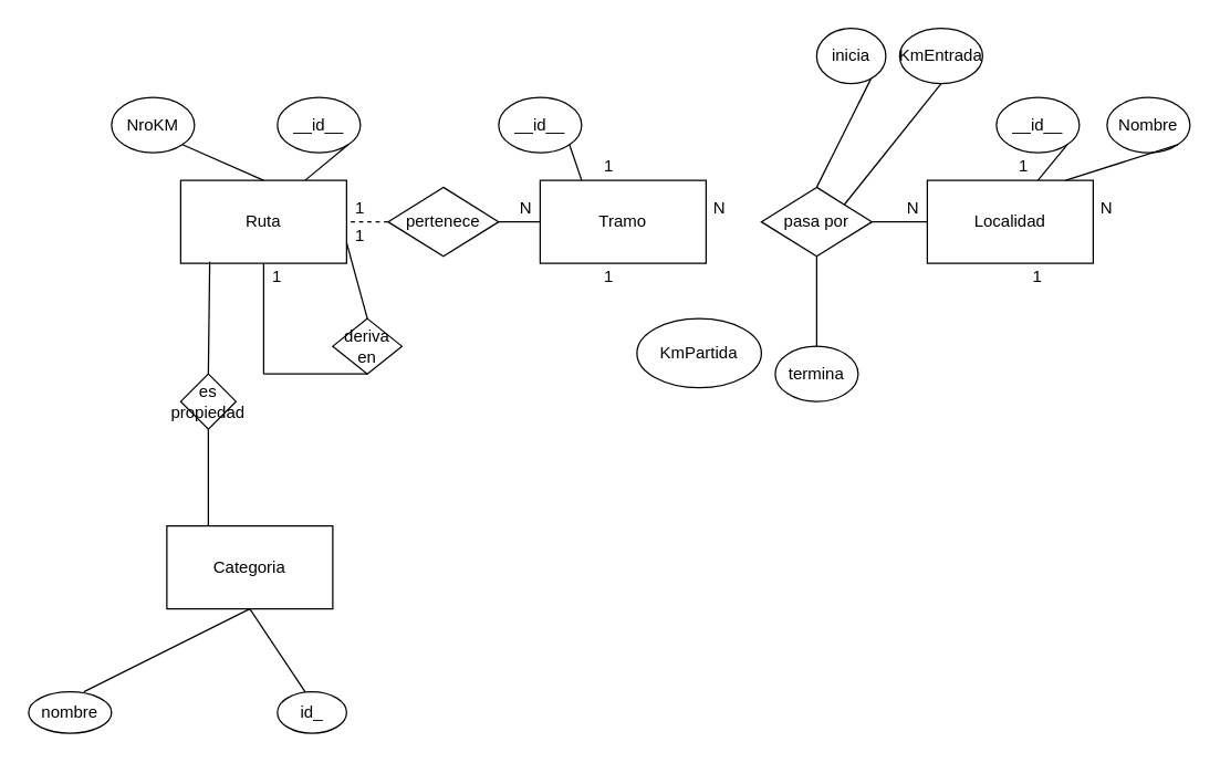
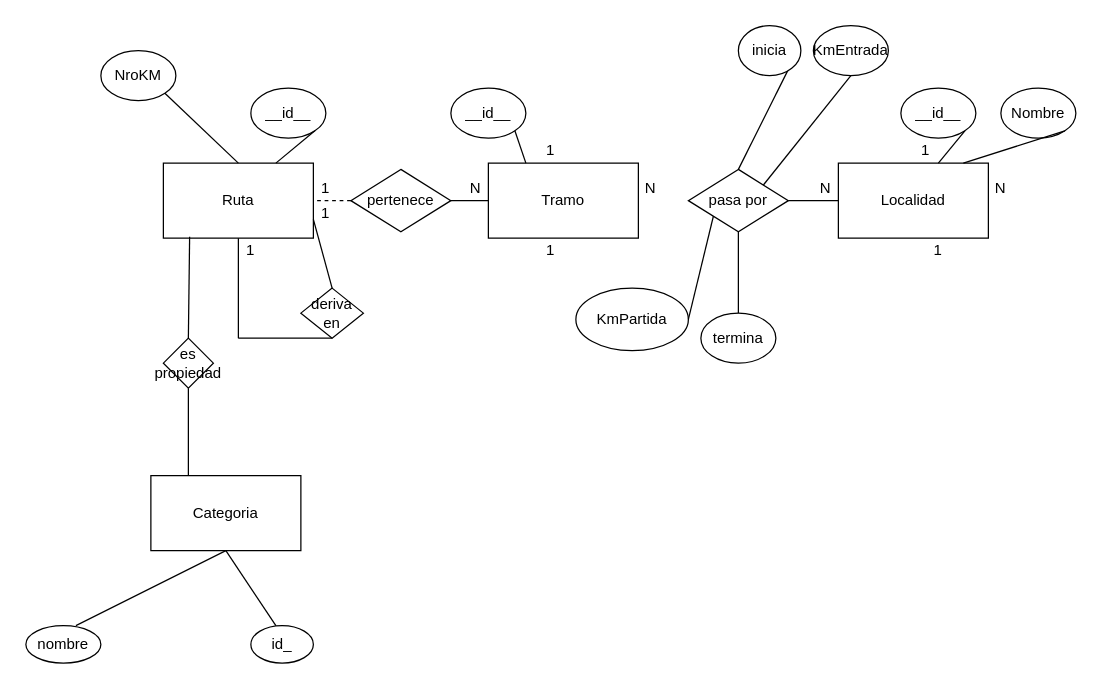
- <mxCell id="29" value="NroKM" style="ellipse;whiteSpace=wrap;html=1;" parent="1" vertex="1"><mxGeometry x="80" y="70" width="60" height="40" as="geometry" /></mxCell>
+ <mxCell id="29" value="NroKM" style="ellipse;whiteSpace=wrap;html=1;" parent="1" vertex="1"><mxGeometry x="80" y="40" width="60" height="40" as="geometry" /></mxCell>
+ <mxCell id="40" value="" style="endArrow=none;html=1;rounded=0;exitX=1;exitY=0.5;exitDx=0;exitDy=0;entryX=0;entryY=1;entryDx=0;entryDy=0;" edge="1" parent="1" source="27" target="8"><mxGeometry width="50" height="50" relative="1" as="geometry"><mxPoint x="540" y="200" as="sourcePoint" /><mxPoint x="570" y="263" as="targetPoint" /></mxGeometry></mxCell>
